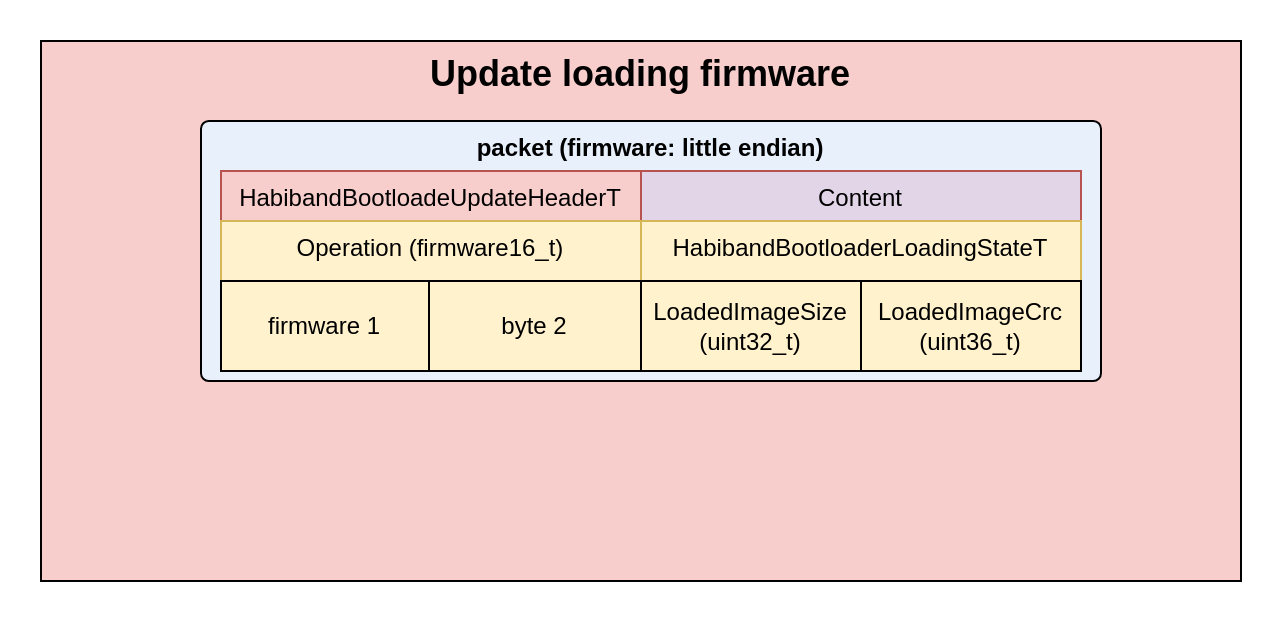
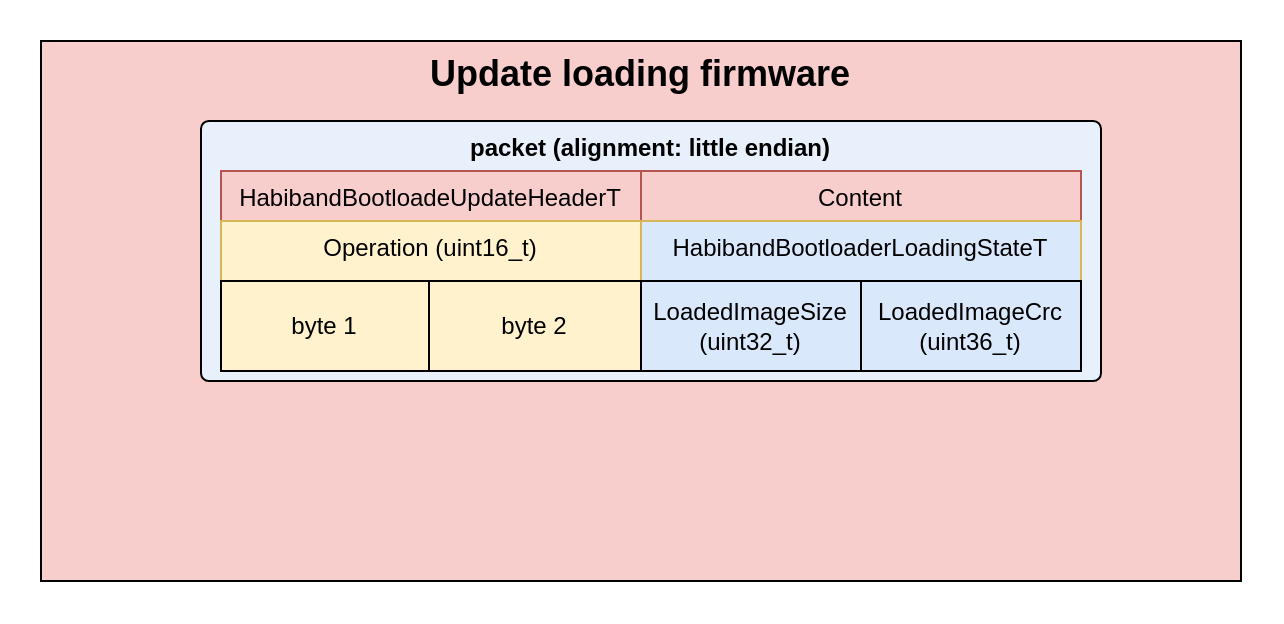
- <mxCell id="3" value="&lt;span style=&quot;font-weight: 700&quot;&gt;packet (firmware: little endian)&lt;/span&gt;" style="rounded=1;whiteSpace=wrap;html=1;fillColor=#E8F0FC;fontSize=12;align=center;verticalAlign=top;arcSize=3;" parent="1" vertex="1"><mxGeometry x="100" y="60" width="450" height="130" as="geometry" /></mxCell>
+ <mxCell id="3" value="&lt;span style=&quot;font-weight: 700&quot;&gt;packet (alignment: little endian)&lt;/span&gt;" style="rounded=1;whiteSpace=wrap;html=1;fillColor=#E8F0FC;fontSize=12;align=center;verticalAlign=top;arcSize=3;" parent="1" vertex="1"><mxGeometry x="100" y="60" width="450" height="130" as="geometry" /></mxCell>
- <mxCell id="10" value="Content" style="rounded=0;whiteSpace=wrap;fillColor=#e1d5e7;fontSize=12;align=center;strokeColor=#b85450;verticalAlign=top;" vertex="1" parent="1"><mxGeometry x="320" y="85" width="220" height="95" as="geometry" /></mxCell>
+ <mxCell id="10" value="Content" style="rounded=0;whiteSpace=wrap;fillColor=#f8cecc;fontSize=12;align=center;strokeColor=#b85450;verticalAlign=top;" vertex="1" parent="1"><mxGeometry x="320" y="85" width="220" height="95" as="geometry" /></mxCell>
- <mxCell id="5" value="Operation (firmware16_t)" style="rounded=0;whiteSpace=wrap;fillColor=#fff2cc;fontSize=12;align=center;strokeColor=#d6b656;verticalAlign=top;" parent="1" vertex="1"><mxGeometry x="110" y="110" width="210" height="75" as="geometry" /></mxCell>
+ <mxCell id="5" value="Operation (uint16_t)" style="rounded=0;whiteSpace=wrap;fillColor=#fff2cc;fontSize=12;align=center;strokeColor=#d6b656;verticalAlign=top;" parent="1" vertex="1"><mxGeometry x="110" y="110" width="210" height="75" as="geometry" /></mxCell>
- <mxCell id="11" value="HabibandBootloaderLoadingStateT" style="rounded=0;whiteSpace=wrap;fillColor=#fff2cc;fontSize=12;align=center;strokeColor=#d6b656;verticalAlign=top;" vertex="1" parent="1"><mxGeometry x="320" y="110" width="220" height="75" as="geometry" /></mxCell>
+ <mxCell id="11" value="HabibandBootloaderLoadingStateT" style="rounded=0;whiteSpace=wrap;fillColor=#dae8fc;fontSize=12;align=center;strokeColor=#d6b656;verticalAlign=top;" vertex="1" parent="1"><mxGeometry x="320" y="110" width="220" height="75" as="geometry" /></mxCell>
- <mxCell id="8" value="firmware 1" style="shape=partialRectangle;html=1;whiteSpace=wrap;connectable=0;fillColor=none;top=0;left=0;bottom=0;right=0;overflow=hidden;" parent="7" vertex="1"><mxGeometry width="104" height="45" as="geometry" /></mxCell>
+ <mxCell id="8" value="byte 1" style="shape=partialRectangle;html=1;whiteSpace=wrap;connectable=0;fillColor=none;top=0;left=0;bottom=0;right=0;overflow=hidden;" parent="7" vertex="1"><mxGeometry width="104" height="45" as="geometry" /></mxCell>
